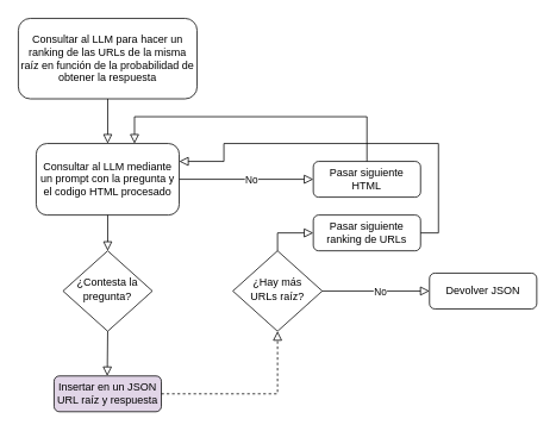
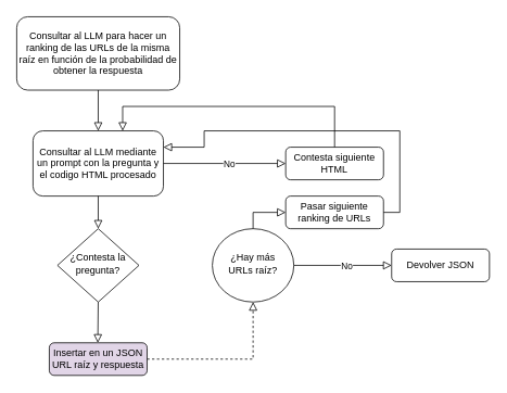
- <mxCell id="8" value="Pasar siguiente HTML" style="rounded=1;whiteSpace=wrap;html=1;fontSize=12;glass=0;strokeWidth=1;shadow=0;" vertex="1" parent="1"><mxGeometry x="350" y="180" width="120" height="40" as="geometry" /></mxCell>
+ <mxCell id="8" value="Contesta siguiente HTML" style="rounded=1;whiteSpace=wrap;html=1;fontSize=12;glass=0;strokeWidth=1;shadow=0;" vertex="1" parent="1"><mxGeometry x="350" y="180" width="120" height="40" as="geometry" /></mxCell>
- <mxCell id="9" value="¿Hay más &lt;br&gt;URLs raíz?" style="rhombus;whiteSpace=wrap;html=1;shadow=0;fontFamily=Helvetica;fontSize=12;align=center;strokeWidth=1;spacing=6;spacingTop=-4;" vertex="1" parent="1"><mxGeometry x="260" y="280" width="100" height="90" as="geometry" /></mxCell>
+ <mxCell id="9" value="¿Hay más &lt;br&gt;URLs raíz?" style="ellipse;whiteSpace=wrap;html=1;shadow=0;fontFamily=Helvetica;fontSize=12;align=center;strokeWidth=1;spacing=6;spacingTop=-4;" vertex="1" parent="1"><mxGeometry x="260" y="280" width="100" height="90" as="geometry" /></mxCell>
